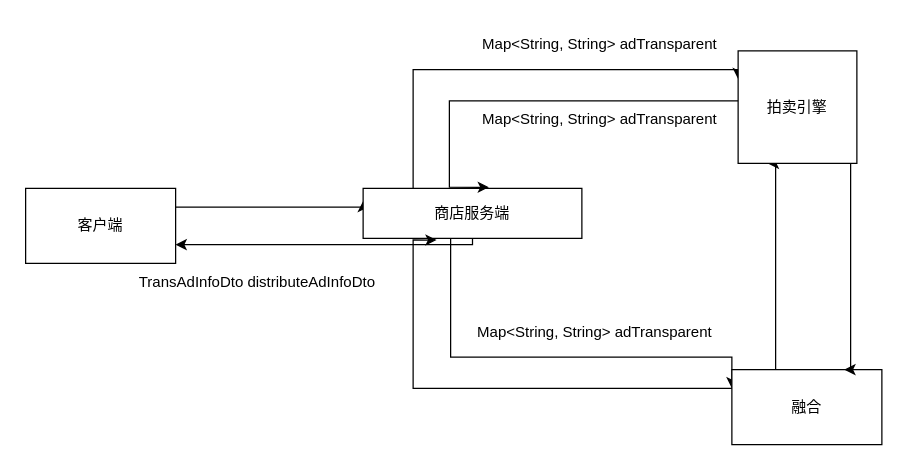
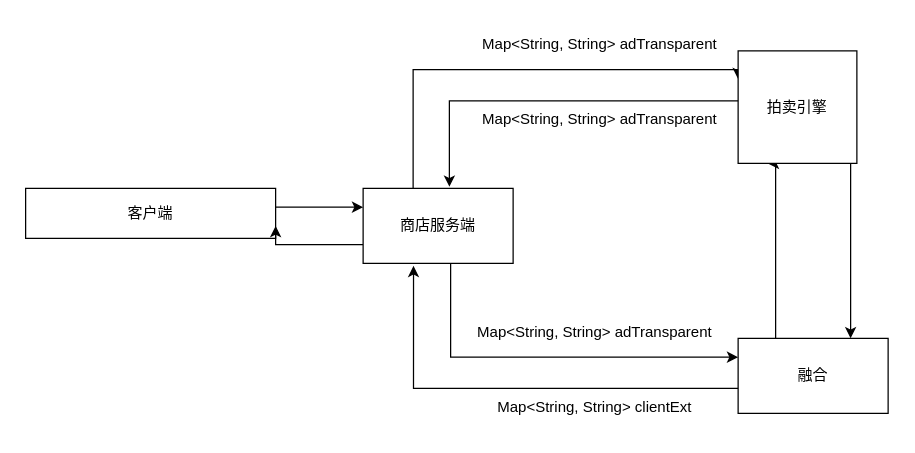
- <mxCell id="7" value="商店服务端" style="rounded=0;whiteSpace=wrap;html=1;" vertex="1" parent="1"><mxGeometry x="290" y="150" width="175" height="40" as="geometry" /></mxCell>
+ <mxCell id="7" value="商店服务端" style="rounded=0;whiteSpace=wrap;html=1;" vertex="1" parent="1"><mxGeometry x="290" y="150" width="120" height="60" as="geometry" /></mxCell>
- <mxCell id="3" value="客户端" style="rounded=0;whiteSpace=wrap;html=1;" vertex="1" parent="1"><mxGeometry x="20" y="150" width="120" height="60" as="geometry" /></mxCell>
+ <mxCell id="3" value="客户端" style="rounded=0;whiteSpace=wrap;html=1;" vertex="1" parent="1"><mxGeometry x="20" y="150" width="200" height="40" as="geometry" /></mxCell>
- <mxCell id="12" value="TransAdInfoDto distributeAdInfoDto" style="text;html=1;align=center;verticalAlign=middle;resizable=0;points=[];autosize=1;strokeColor=none;fillColor=none;" vertex="1" parent="1"><mxGeometry x="100" y="210" width="210" height="30" as="geometry" /></mxCell>
+ <mxCell id="13" value="Map&amp;lt;String, String&amp;gt; clientExt" style="text;html=1;align=center;verticalAlign=middle;resizable=0;points=[];autosize=1;strokeColor=none;fillColor=none;" vertex="1" parent="1"><mxGeometry x="385" y="310" width="180" height="30" as="geometry" /></mxCell>
- <mxCell id="9" value="融合" style="rounded=0;whiteSpace=wrap;html=1;" vertex="1" parent="1"><mxGeometry x="585" y="295" width="120" height="60" as="geometry" /></mxCell>
+ <mxCell id="9" value="融合" style="rounded=0;whiteSpace=wrap;html=1;" vertex="1" parent="1"><mxGeometry x="590" y="270" width="120" height="60" as="geometry" /></mxCell>
